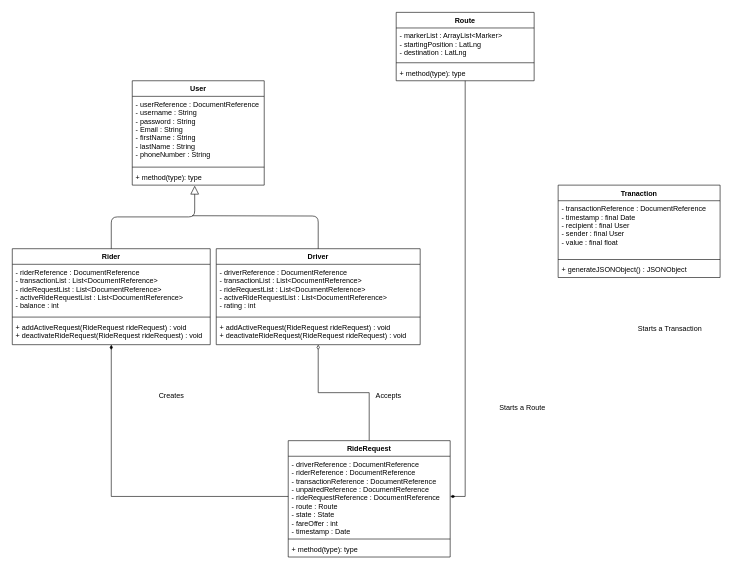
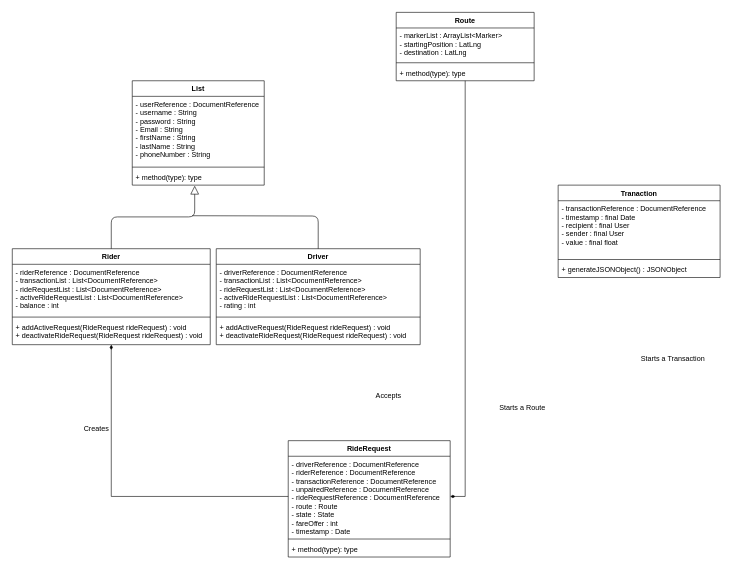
- <mxCell id="2" value="User&#10;" style="swimlane;fontStyle=1;align=center;verticalAlign=top;childLayout=stackLayout;horizontal=1;startSize=26;horizontalStack=0;resizeParent=1;resizeParentMax=0;resizeLast=0;collapsible=1;marginBottom=0;" parent="1" vertex="1"><mxGeometry as="geometry" height="174" width="220" y="134" x="220" /></mxCell>
+ <mxCell id="2" value="List&#10;" style="swimlane;fontStyle=1;align=center;verticalAlign=top;childLayout=stackLayout;horizontal=1;startSize=26;horizontalStack=0;resizeParent=1;resizeParentMax=0;resizeLast=0;collapsible=1;marginBottom=0;" parent="1" vertex="1"><mxGeometry as="geometry" height="174" width="220" y="134" x="220" /></mxCell>
- <mxCell id="34" value="Starts a Transaction" style="text;html=1;align=center;verticalAlign=middle;resizable=0;points=[];autosize=1;" parent="1" vertex="1"><mxGeometry x="1056" y="537" as="geometry" height="20" width="120" /></mxCell>
+ <mxCell id="34" value="Starts a Transaction" style="text;html=1;align=center;verticalAlign=middle;resizable=0;points=[];autosize=1;" parent="1" vertex="1"><mxGeometry as="geometry" height="20" width="120" y="587" x="1061" /></mxCell>
- <mxCell id="11" style="edgeStyle=orthogonalEdgeStyle;rounded=0;orthogonalLoop=1;jettySize=auto;html=1;entryX=0.5;entryY=0;entryDx=0;entryDy=0;startArrow=diamondThin;startFill=0;endArrow=none;endFill=0;strokeWidth=1;" target="16" parent="1" edge="1" source="12"><mxGeometry as="geometry" relative="1" /></mxCell>
- <mxCell id="31" value="Creates" style="text;html=1;align=center;verticalAlign=middle;resizable=0;points=[];autosize=1;" parent="1" vertex="1"><mxGeometry x="255" y="649" as="geometry" height="20" width="60" /></mxCell>
+ <mxCell id="31" value="Creates" style="text;html=1;align=center;verticalAlign=middle;resizable=0;points=[];autosize=1;" parent="1" vertex="1"><mxGeometry as="geometry" height="20" width="60" y="704" x="130" /></mxCell>
